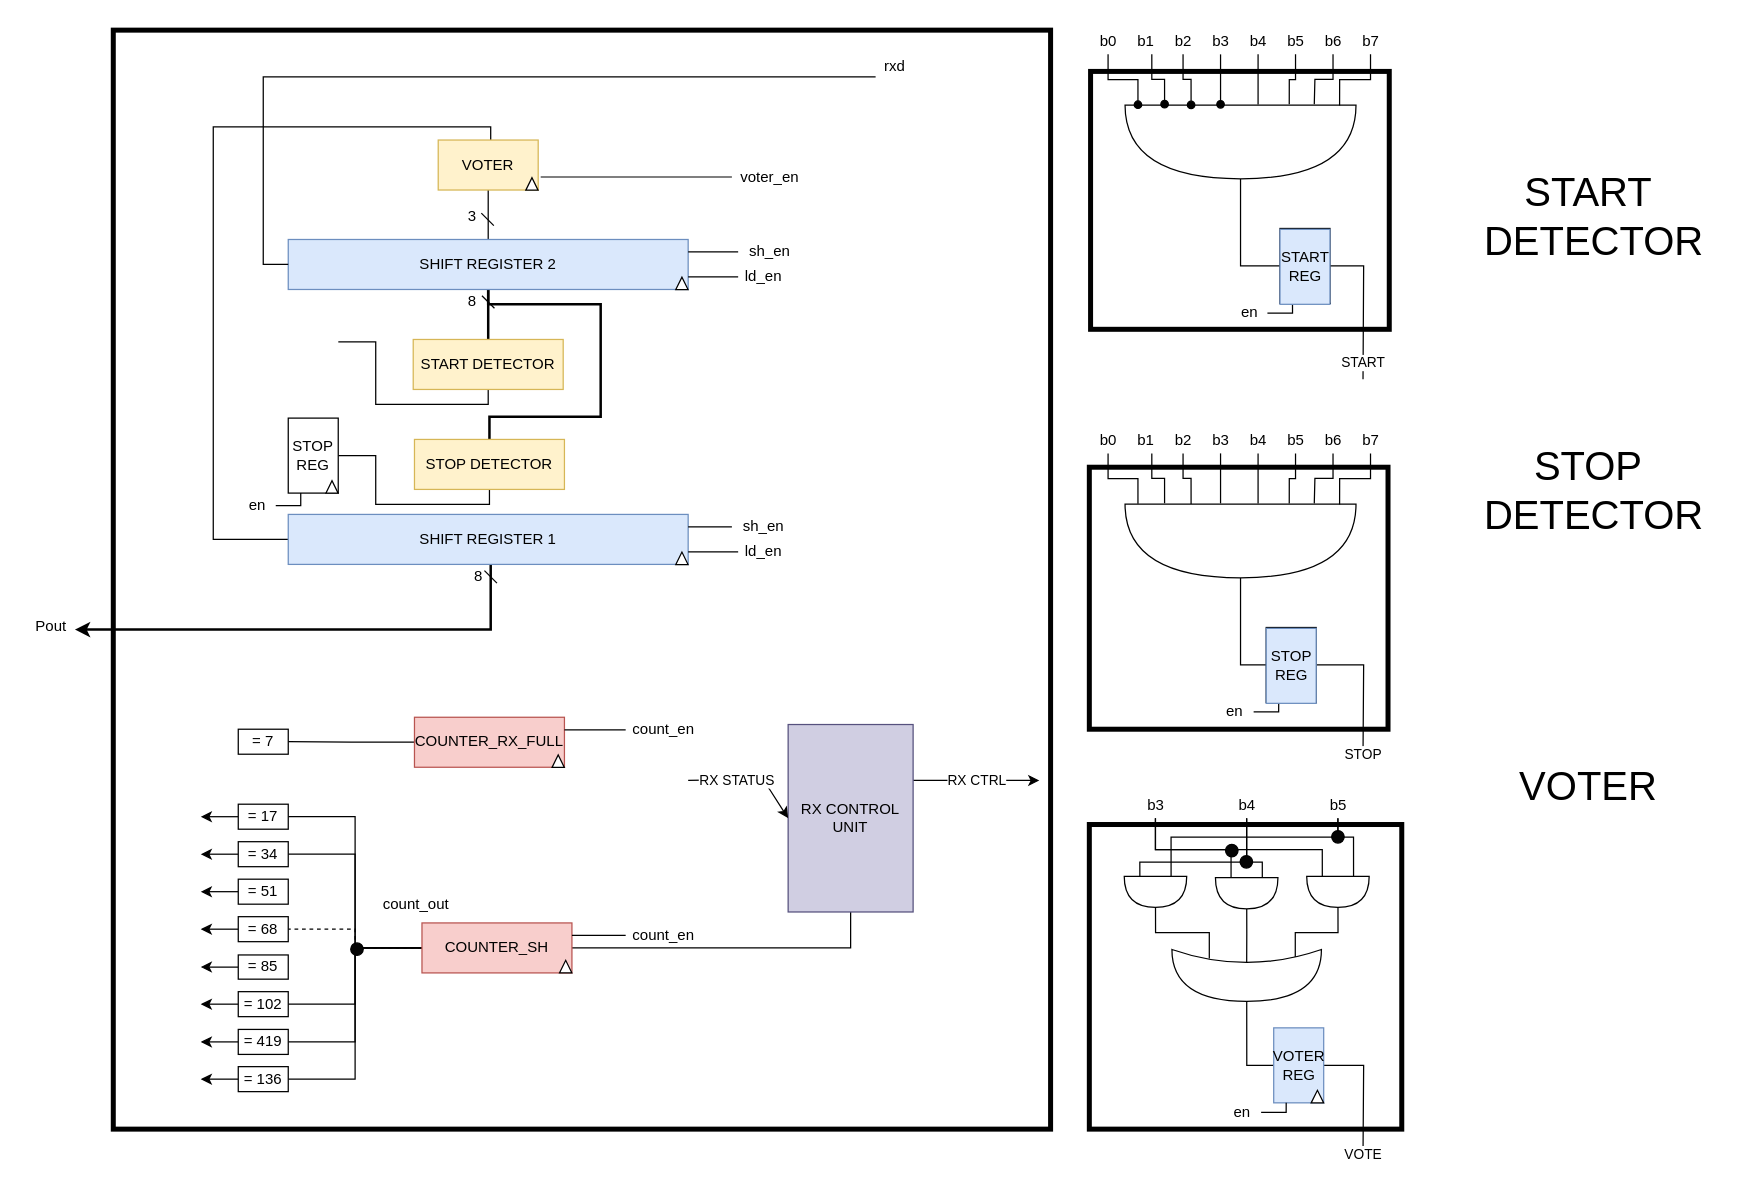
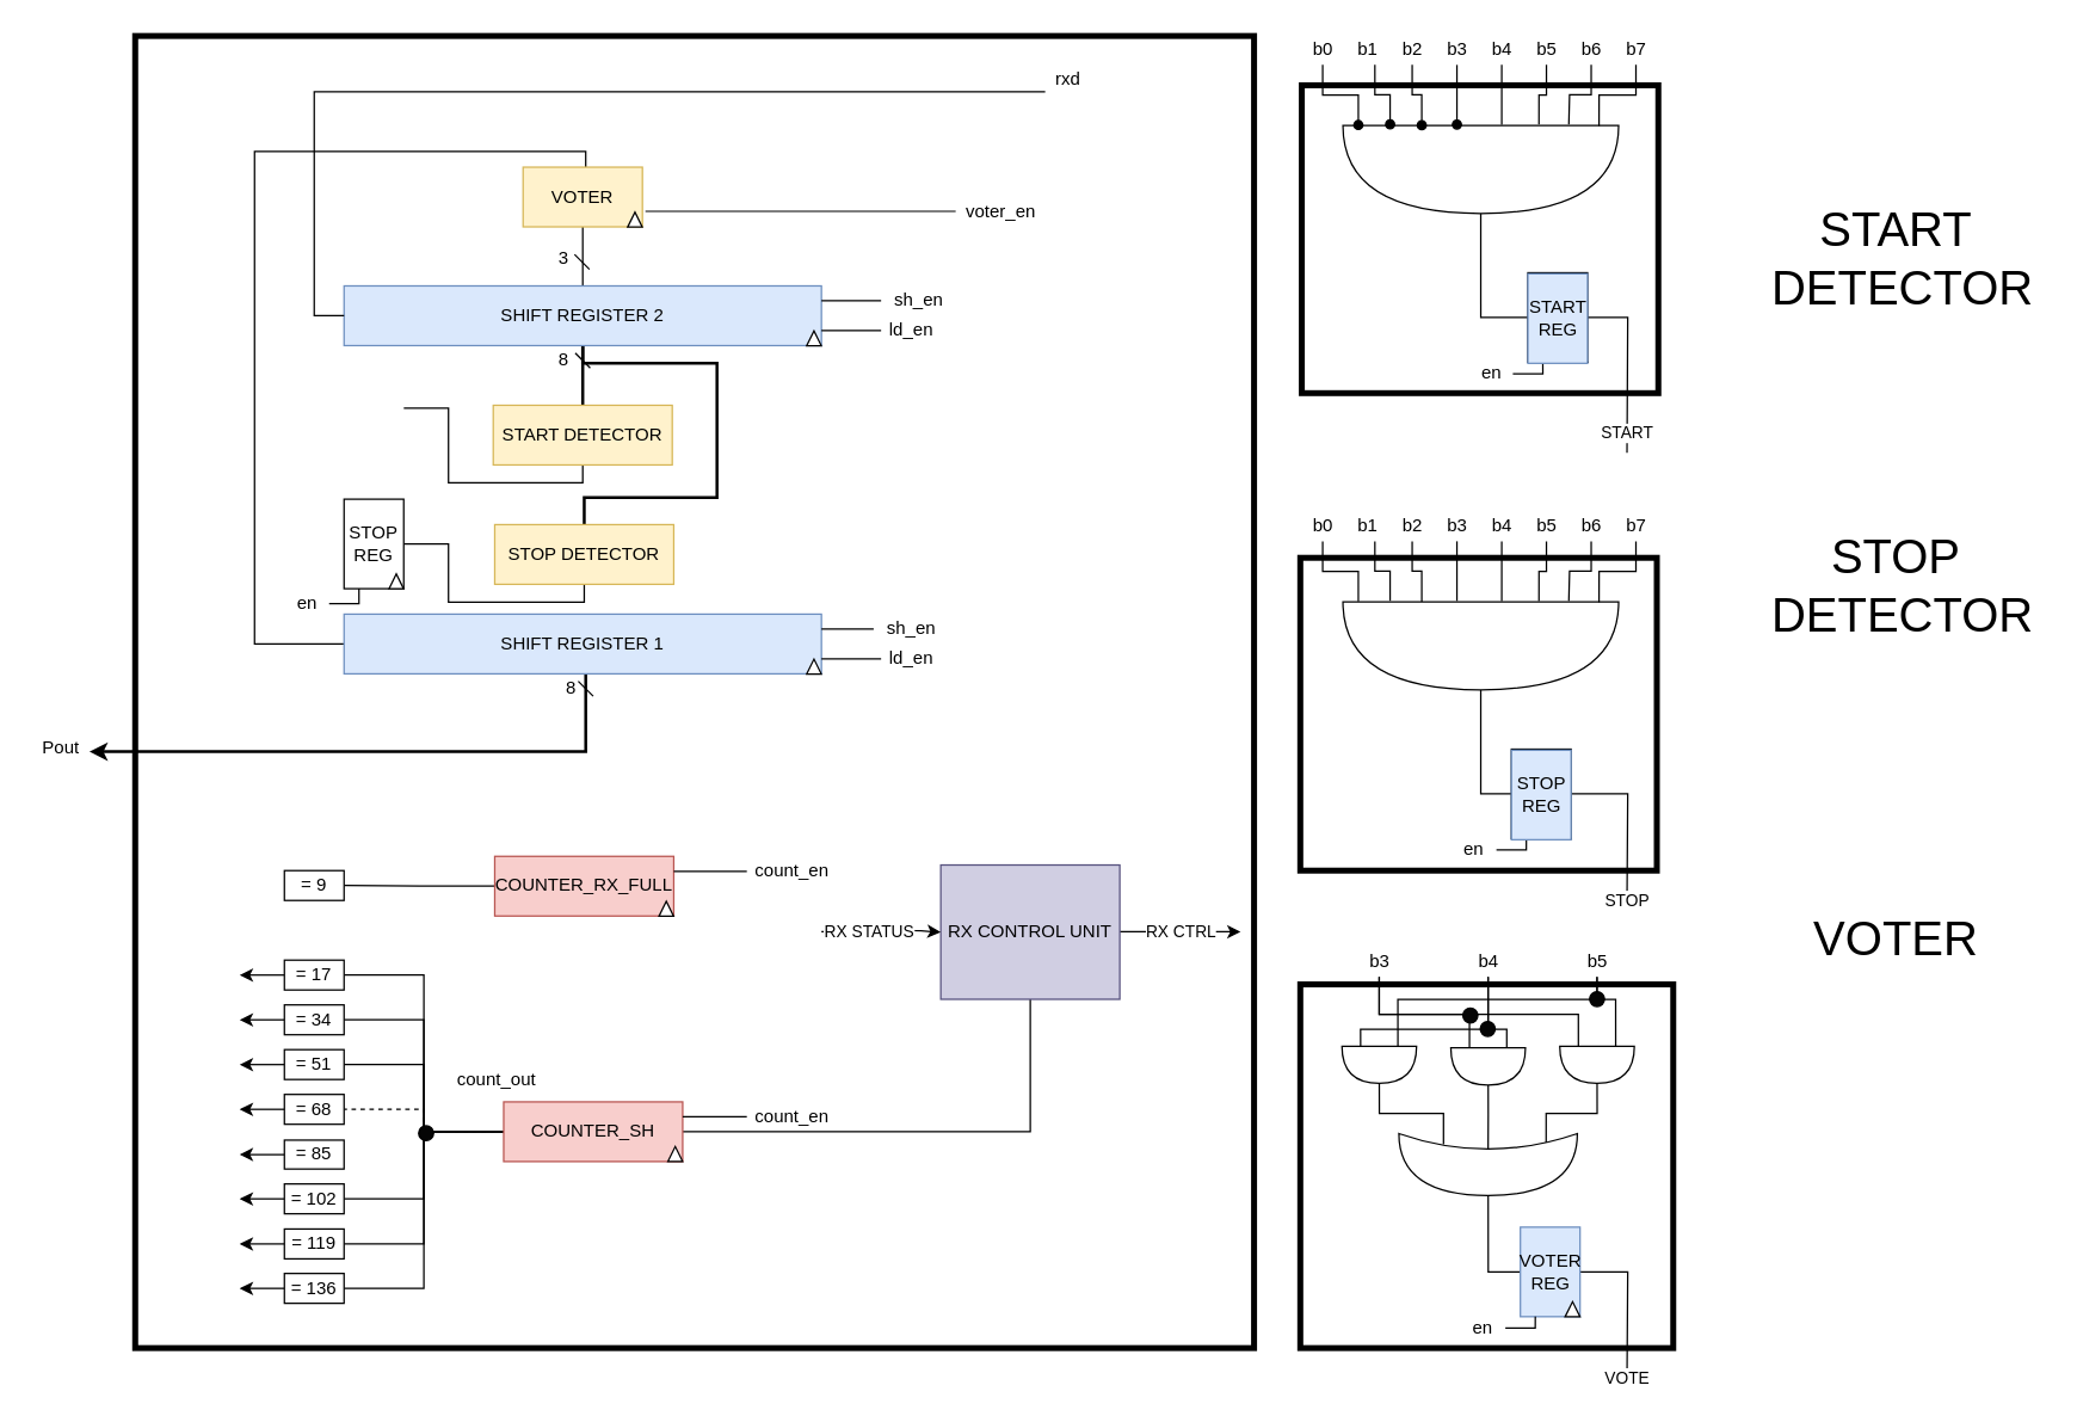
- <mxCell id="36" value="voter_en" style="text;html=1;align=center;verticalAlign=middle;resizable=0;points=[];autosize=1;" parent="1" vertex="1"><mxGeometry x="585" y="131.55" width="60" height="20" as="geometry" /></mxCell>
+ <mxCell id="36" value="voter_en" style="text;html=1;align=center;verticalAlign=middle;resizable=0;points=[];autosize=1;" parent="1" vertex="1"><mxGeometry x="640" y="131.55" width="60" height="20" as="geometry" /></mxCell>
- <mxCell id="34" value="= 7" style="rounded=0;whiteSpace=wrap;html=1;" parent="1" vertex="1"><mxGeometry x="190" y="583" width="40" height="20" as="geometry" /></mxCell>
+ <mxCell id="34" value="= 9" style="rounded=0;whiteSpace=wrap;html=1;" parent="1" vertex="1"><mxGeometry x="190" y="583" width="40" height="20" as="geometry" /></mxCell>
- <mxCell id="156" value="RX CONTROL UNIT" style="whiteSpace=wrap;html=1;strokeWidth=1;fillColor=#d0cee2;strokeColor=#56517e;" parent="1" vertex="1"><mxGeometry x="630" y="579.24" width="100" height="150" as="geometry" /></mxCell>
+ <mxCell id="156" value="RX CONTROL UNIT" style="whiteSpace=wrap;html=1;strokeWidth=1;fillColor=#d0cee2;strokeColor=#56517e;" parent="1" vertex="1"><mxGeometry x="630" y="579.24" width="120" height="90" as="geometry" /></mxCell>
+ <mxCell id="8" style="edgeStyle=orthogonalEdgeStyle;rounded=0;orthogonalLoop=1;jettySize=auto;html=1;entryX=1;entryY=0.5;entryDx=0;entryDy=0;endArrow=none;endFill=0;" parent="1" source="14" target="22" edge="1"><mxGeometry relative="1" as="geometry" /></mxCell>
- <mxCell id="57" value="= 419" style="rounded=0;whiteSpace=wrap;html=1;" parent="1" vertex="1"><mxGeometry x="190" y="823.21" width="40" height="20" as="geometry" /></mxCell>
+ <mxCell id="57" value="= 119" style="rounded=0;whiteSpace=wrap;html=1;" parent="1" vertex="1"><mxGeometry x="190" y="823.21" width="40" height="20" as="geometry" /></mxCell>
